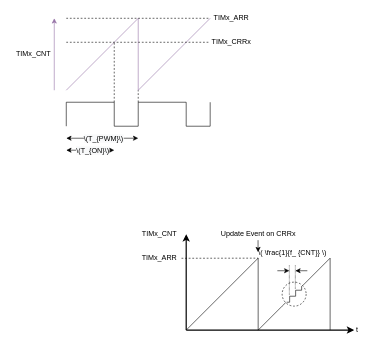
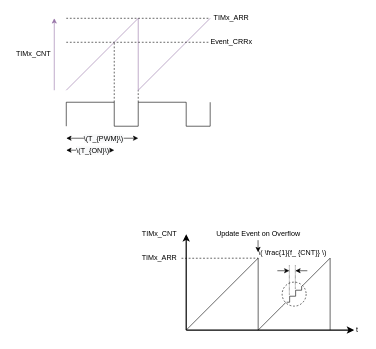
- <mxCell id="11" value="TIMx_CRRx" style="text;html=1;align=center;verticalAlign=middle;resizable=0;points=[];autosize=1;strokeColor=none;fillColor=none;" parent="1" vertex="1"><mxGeometry x="345" y="60" width="80" height="20" as="geometry" /></mxCell>
+ <mxCell id="11" value="Event_CRRx" style="text;html=1;align=center;verticalAlign=middle;resizable=0;points=[];autosize=1;strokeColor=none;fillColor=none;" parent="1" vertex="1"><mxGeometry x="345" y="60" width="80" height="20" as="geometry" /></mxCell>
- <mxCell id="27" value="Update Event on CRRx" style="text;html=1;align=center;verticalAlign=middle;resizable=0;points=[];autosize=1;strokeColor=none;fillColor=none;" parent="1" vertex="1"><mxGeometry x="350" y="380" width="160" height="20" as="geometry" /></mxCell>
+ <mxCell id="27" value="Update Event on Overflow" style="text;html=1;align=center;verticalAlign=middle;resizable=0;points=[];autosize=1;strokeColor=none;fillColor=none;" parent="1" vertex="1"><mxGeometry x="350" y="380" width="160" height="20" as="geometry" /></mxCell>
